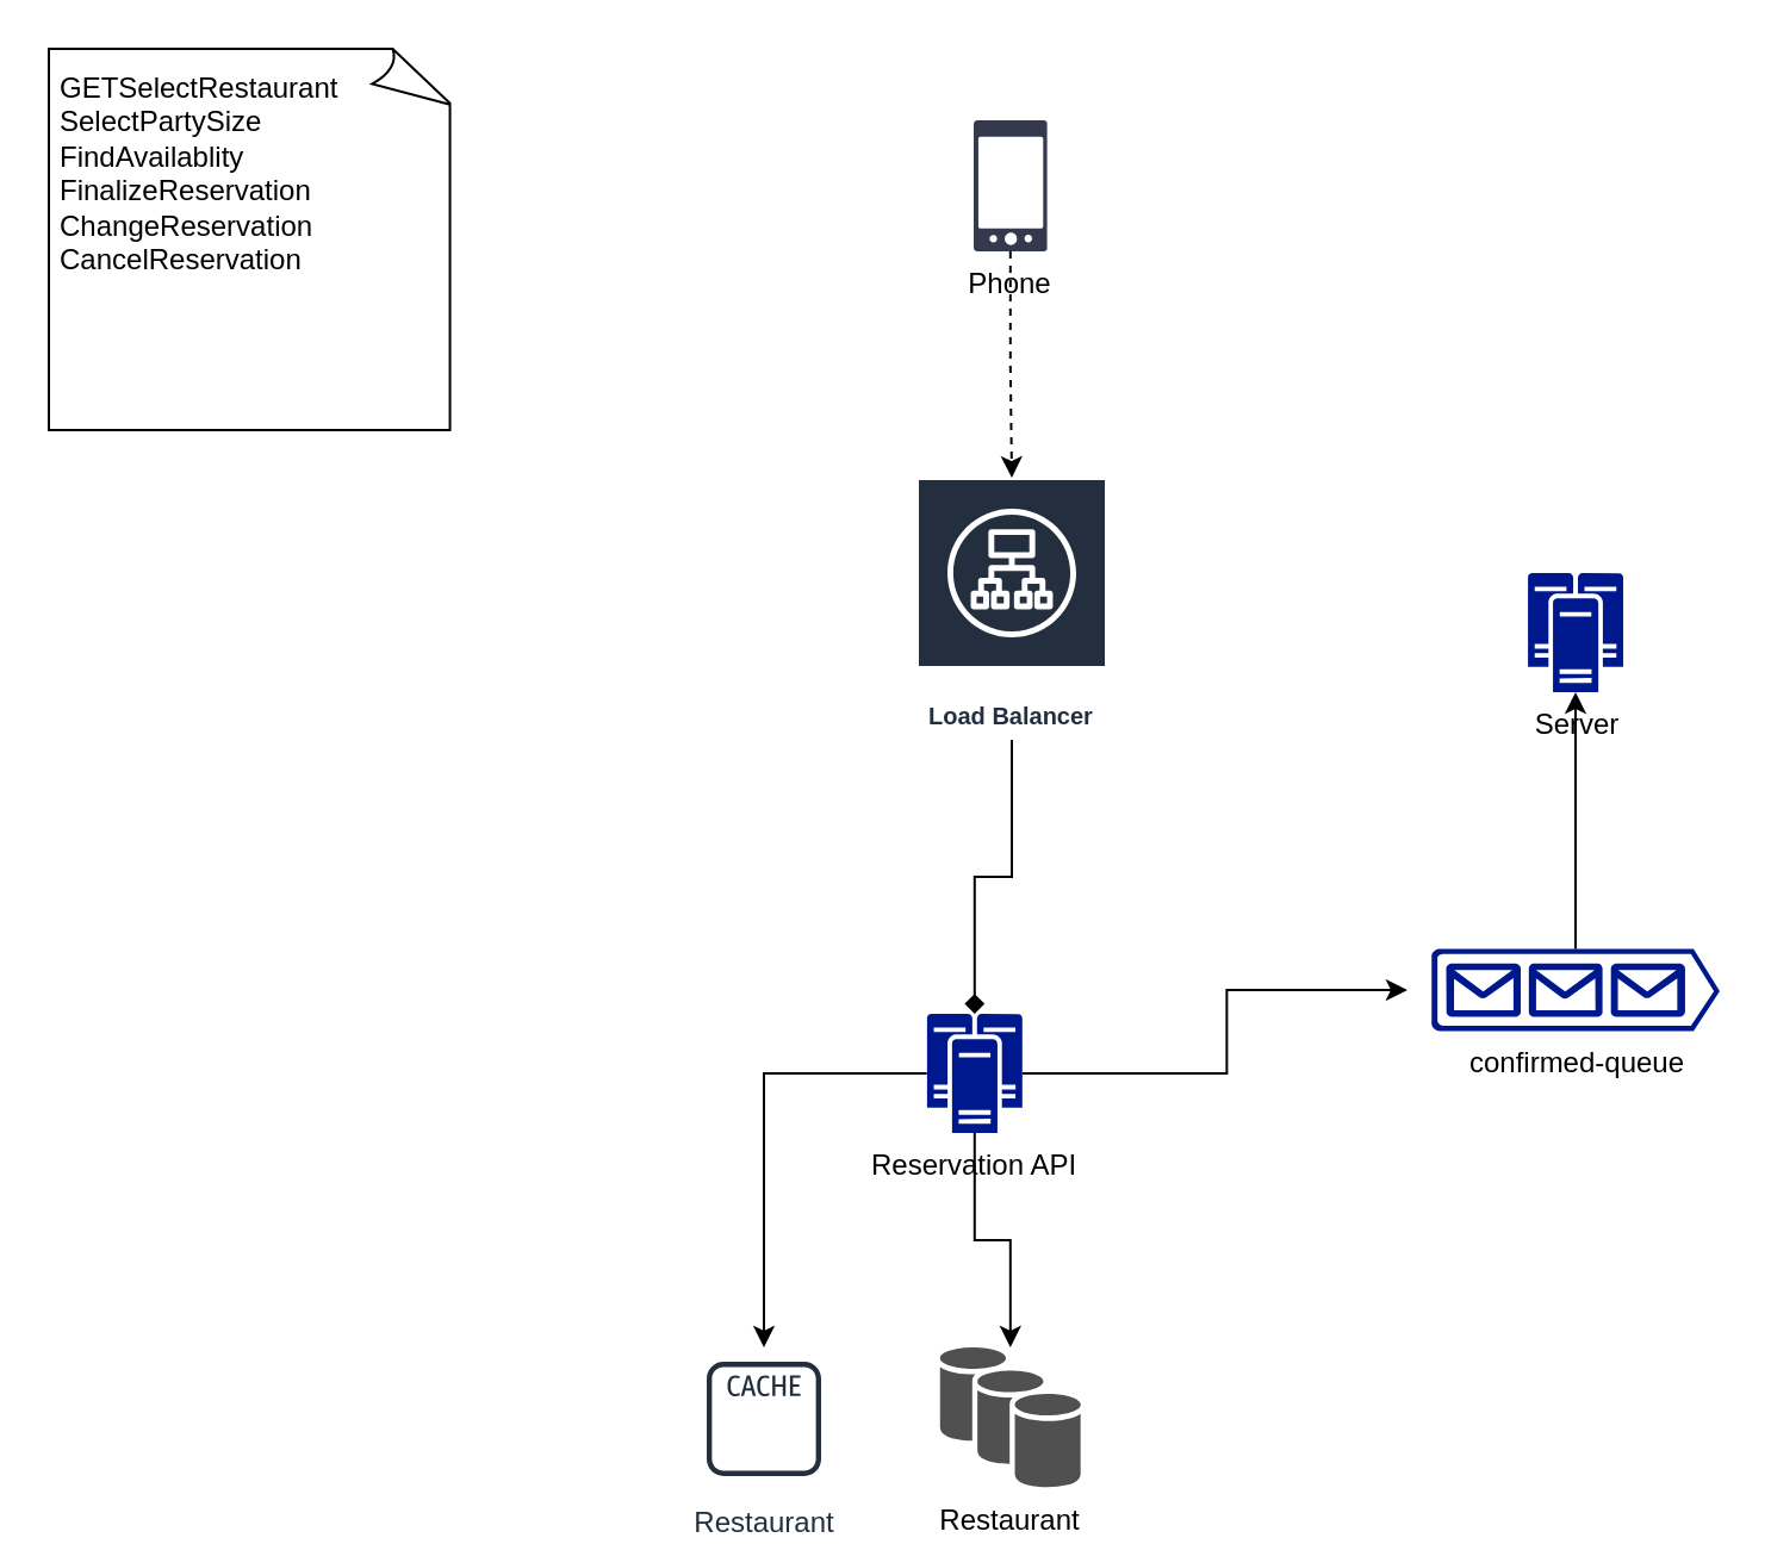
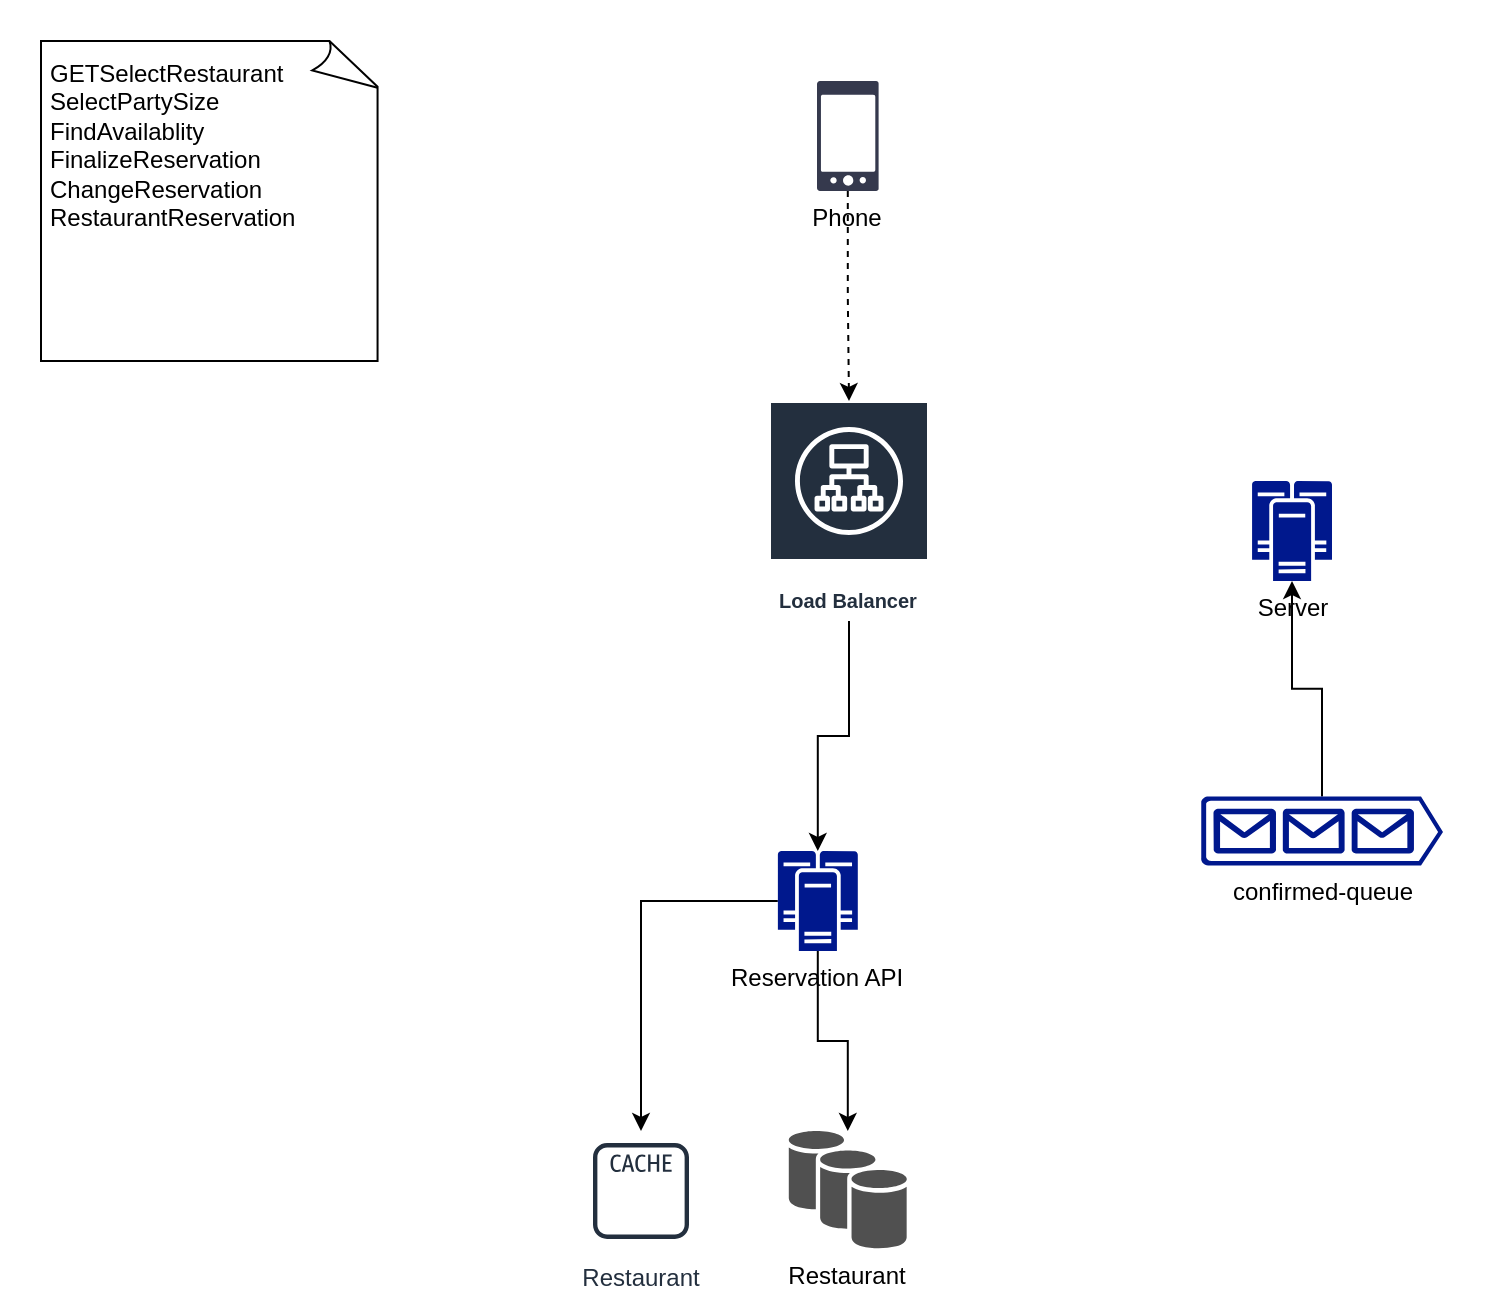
- <mxCell id="2" value="GETSelectRestaurant&lt;div&gt;SelectPartySize&lt;/div&gt;&lt;div&gt;FindAvailablity&lt;/div&gt;&lt;div&gt;FinalizeReservation&lt;br&gt;Change&lt;span style=&quot;background-color: initial;&quot;&gt;Reservation&lt;/span&gt;&lt;/div&gt;&lt;div&gt;&lt;span style=&quot;background-color: initial;&quot;&gt;Cancel&lt;/span&gt;&lt;span style=&quot;background-color: initial;&quot;&gt;Reservation&lt;/span&gt;&lt;/div&gt;" style="whiteSpace=wrap;html=1;shape=mxgraph.basic.document;align=left;verticalAlign=top;spacingTop=0;spacing=5;" parent="1" vertex="1"><mxGeometry x="20" y="20" width="170" height="160" as="geometry" /></mxCell>
+ <mxCell id="2" value="GETSelectRestaurant&lt;div&gt;SelectPartySize&lt;/div&gt;&lt;div&gt;FindAvailablity&lt;/div&gt;&lt;div&gt;FinalizeReservation&lt;br&gt;Change&lt;span style=&quot;background-color: initial;&quot;&gt;Reservation&lt;/span&gt;&lt;/div&gt;&lt;div&gt;&lt;span style=&quot;background-color: initial;&quot;&gt;Restaurant&lt;/span&gt;&lt;span style=&quot;background-color: initial;&quot;&gt;Reservation&lt;/span&gt;&lt;/div&gt;" style="whiteSpace=wrap;html=1;shape=mxgraph.basic.document;align=left;verticalAlign=top;spacingTop=0;spacing=5;" parent="1" vertex="1"><mxGeometry x="20" y="20" width="170" height="160" as="geometry" /></mxCell>
- <mxCell id="4" value="Phone" style="sketch=0;html=1;aspect=fixed;strokeColor=none;shadow=0;fillColor=#35394D;verticalAlign=top;labelPosition=center;verticalLabelPosition=bottom;shape=mxgraph.gcp2.phone_android" parent="1" vertex="1"><mxGeometry x="408" y="50" width="30.8" height="55" as="geometry" /></mxCell>
+ <mxCell id="4" value="Phone" style="sketch=0;html=1;aspect=fixed;strokeColor=none;shadow=0;fillColor=#35394D;verticalAlign=top;labelPosition=center;verticalLabelPosition=bottom;shape=mxgraph.gcp2.phone_android" parent="1" vertex="1"><mxGeometry x="408" y="40" width="30.8" height="55" as="geometry" /></mxCell>
- <mxCell id="13" value="Server" style="sketch=0;aspect=fixed;pointerEvents=1;shadow=0;dashed=0;html=1;strokeColor=none;labelPosition=center;verticalLabelPosition=bottom;verticalAlign=top;align=center;fillColor=#00188D;shape=mxgraph.mscae.enterprise.cluster_server" parent="1" vertex="1"><mxGeometry x="640.5" y="240" width="40" height="50" as="geometry" /></mxCell>
+ <mxCell id="13" value="Server" style="sketch=0;aspect=fixed;pointerEvents=1;shadow=0;dashed=0;html=1;strokeColor=none;labelPosition=center;verticalLabelPosition=bottom;verticalAlign=top;align=center;fillColor=#00188D;shape=mxgraph.mscae.enterprise.cluster_server" parent="1" vertex="1"><mxGeometry x="625.5" y="240" width="40" height="50" as="geometry" /></mxCell>
- <mxCell id="8" style="edgeStyle=orthogonalEdgeStyle;rounded=0;orthogonalLoop=1;jettySize=auto;html=1;endArrow=diamond;" parent="1" source="9" target="7" edge="1"><mxGeometry relative="1" as="geometry" /></mxCell>
+ <mxCell id="8" style="edgeStyle=orthogonalEdgeStyle;rounded=0;orthogonalLoop=1;jettySize=auto;html=1;" parent="1" source="9" target="7" edge="1"><mxGeometry relative="1" as="geometry" /></mxCell>
- <mxCell id="12" style="edgeStyle=orthogonalEdgeStyle;rounded=0;orthogonalLoop=1;jettySize=auto;html=1;entryX=-0.083;entryY=0.5;entryDx=0;entryDy=0;entryPerimeter=0;" parent="1" source="7" target="11" edge="1"><mxGeometry relative="1" as="geometry" /></mxCell>
